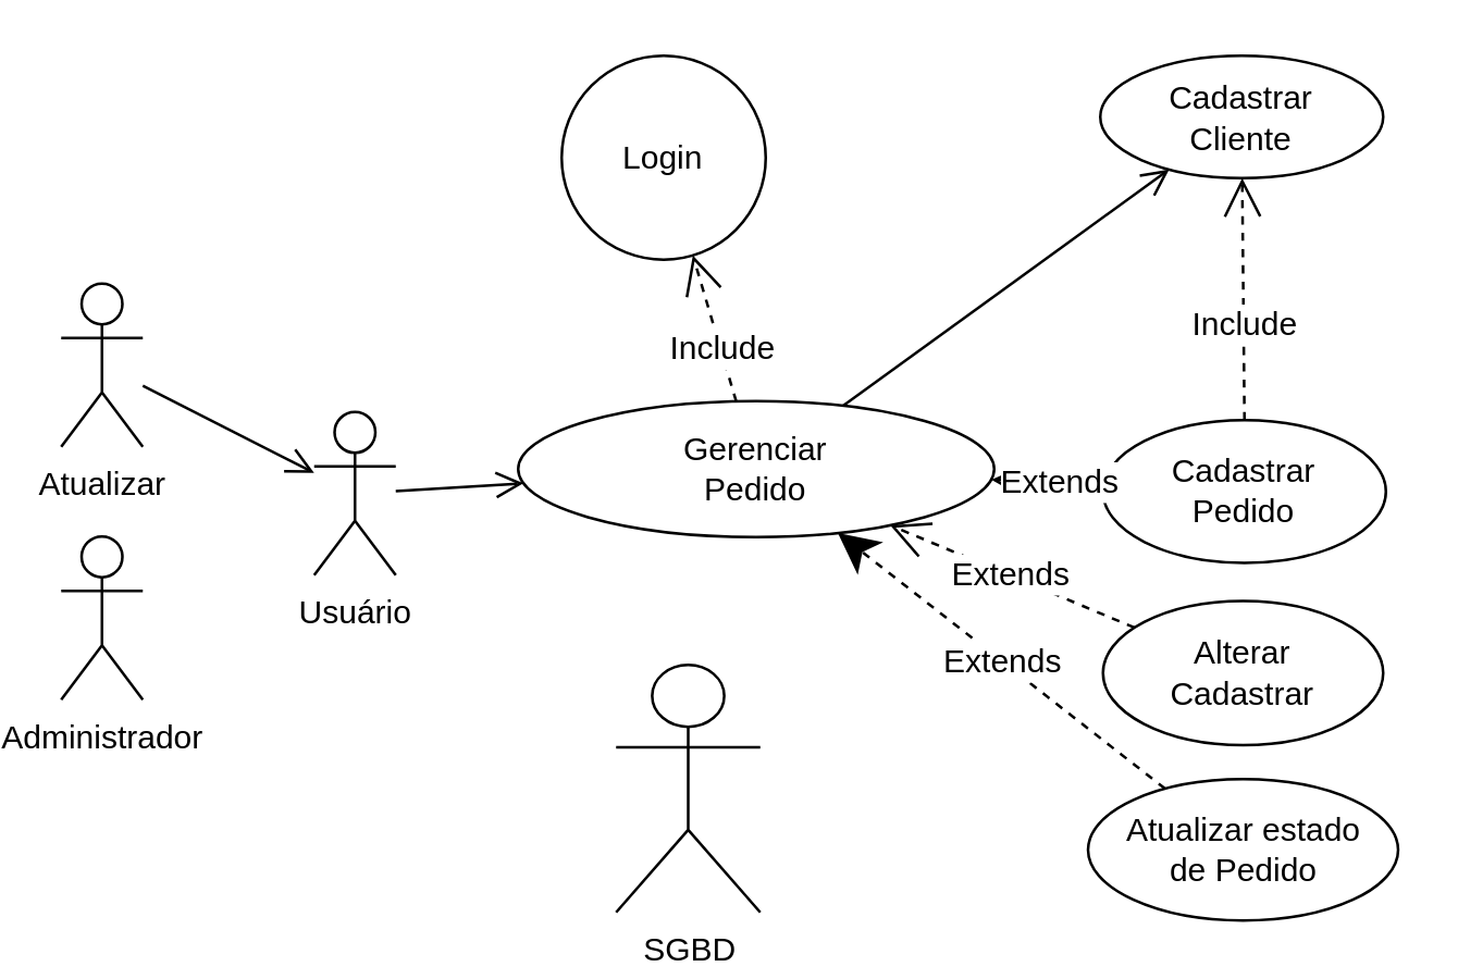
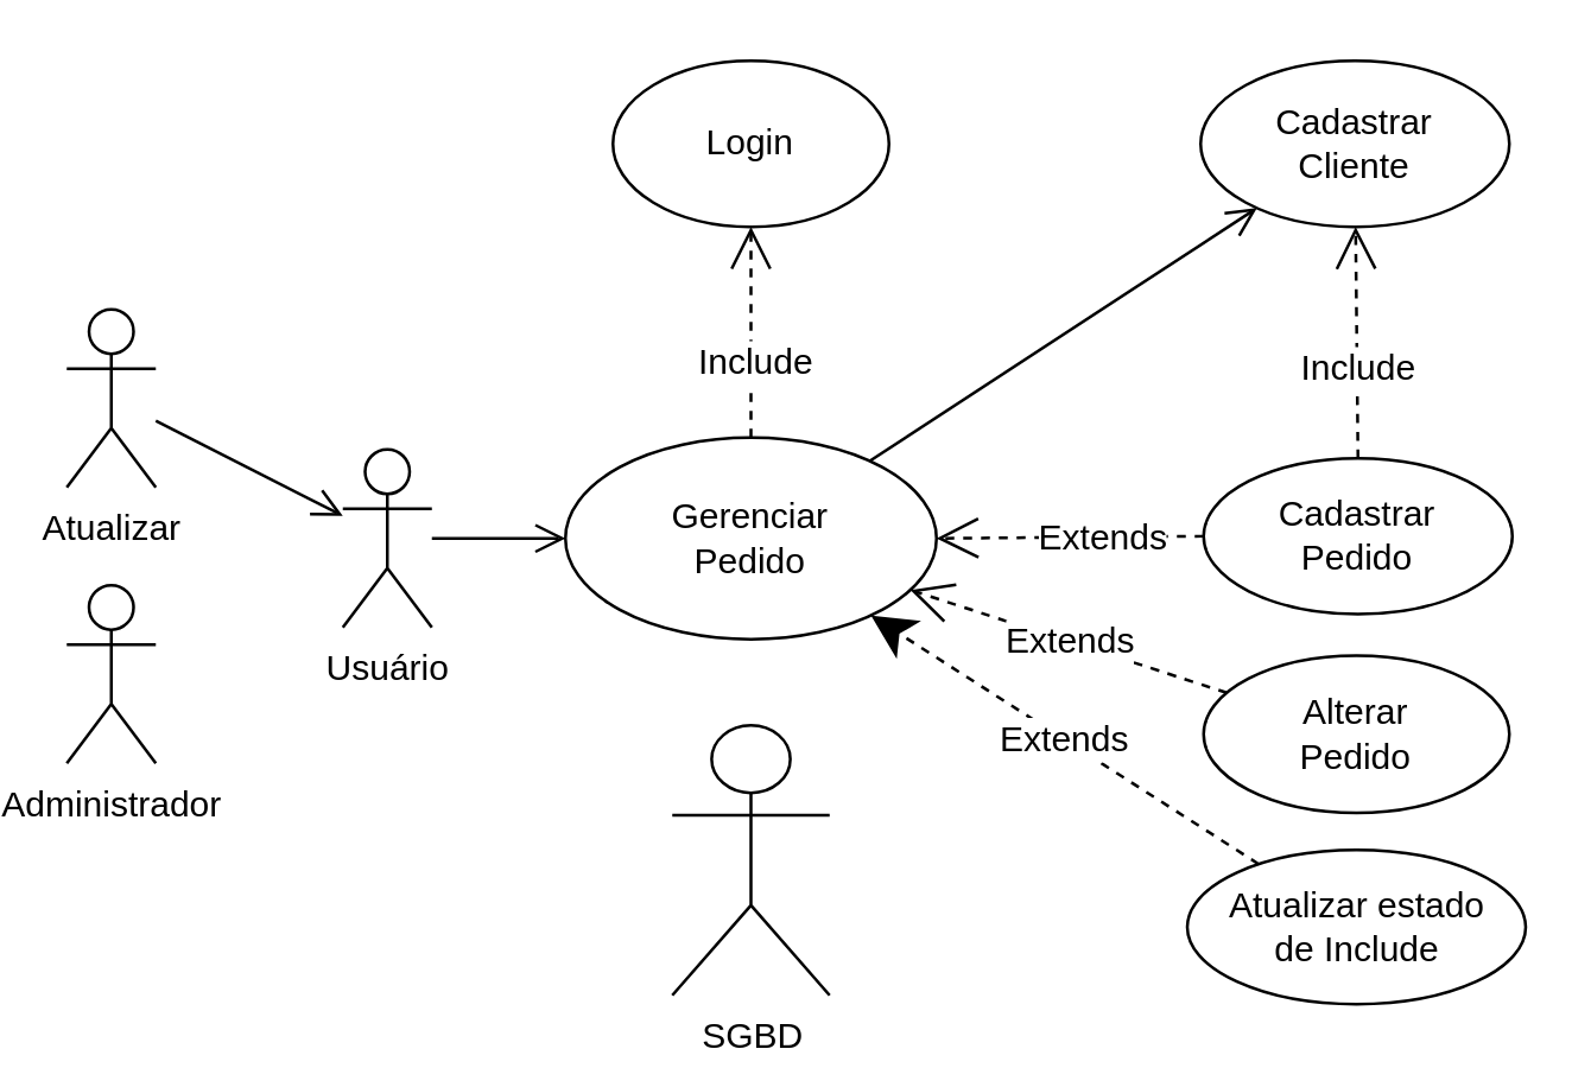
- <mxCell id="7" value="Cadastrar&lt;div&gt;Cliente&lt;/div&gt;" style="ellipse;whiteSpace=wrap;html=1;" parent="1" vertex="1"><mxGeometry x="402" y="20" width="104" height="45" as="geometry" /></mxCell>
+ <mxCell id="7" value="Cadastrar&lt;div&gt;Cliente&lt;/div&gt;" style="ellipse;whiteSpace=wrap;html=1;" parent="1" vertex="1"><mxGeometry x="402" y="20" width="104" height="56" as="geometry" /></mxCell>
- <mxCell id="6" value="Login" style="ellipse;whiteSpace=wrap;html=1;" parent="1" vertex="1"><mxGeometry x="204" y="20" width="75" height="75" as="geometry" /></mxCell>
+ <mxCell id="6" value="Login" style="ellipse;whiteSpace=wrap;html=1;" parent="1" vertex="1"><mxGeometry x="204" y="20" width="93" height="56" as="geometry" /></mxCell>
- <mxCell id="8" value="Gerenciar&lt;div&gt;Pedido&lt;/div&gt;" style="ellipse;whiteSpace=wrap;html=1;" parent="1" vertex="1"><mxGeometry x="188" y="147" width="175" height="50" as="geometry" /></mxCell>
+ <mxCell id="8" value="Gerenciar&lt;div&gt;Pedido&lt;/div&gt;" style="ellipse;whiteSpace=wrap;html=1;" parent="1" vertex="1"><mxGeometry x="188" y="147" width="125" height="68" as="geometry" /></mxCell>
- <mxCell id="11" value="Alterar&lt;div&gt;&lt;span style=&quot;background-color: initial;&quot;&gt;Cadastrar&lt;/span&gt;&lt;/div&gt;" style="ellipse;whiteSpace=wrap;html=1;" parent="1" vertex="1"><mxGeometry x="403" y="220.5" width="103" height="53" as="geometry" /></mxCell>
+ <mxCell id="11" value="Alterar&lt;div&gt;&lt;span style=&quot;background-color: initial;&quot;&gt;Pedido&lt;/span&gt;&lt;/div&gt;" style="ellipse;whiteSpace=wrap;html=1;" parent="1" vertex="1"><mxGeometry x="403" y="220.5" width="103" height="53" as="geometry" /></mxCell>
- <mxCell id="13" value="Atualizar estado&lt;div&gt;de Pedido&lt;/div&gt;" style="ellipse;whiteSpace=wrap;html=1;" parent="1" vertex="1"><mxGeometry x="397.5" y="286" width="114" height="52" as="geometry" /></mxCell>
+ <mxCell id="13" value="Atualizar estado&lt;div&gt;de Include&lt;/div&gt;" style="ellipse;whiteSpace=wrap;html=1;" parent="1" vertex="1"><mxGeometry x="397.5" y="286" width="114" height="52" as="geometry" /></mxCell>
